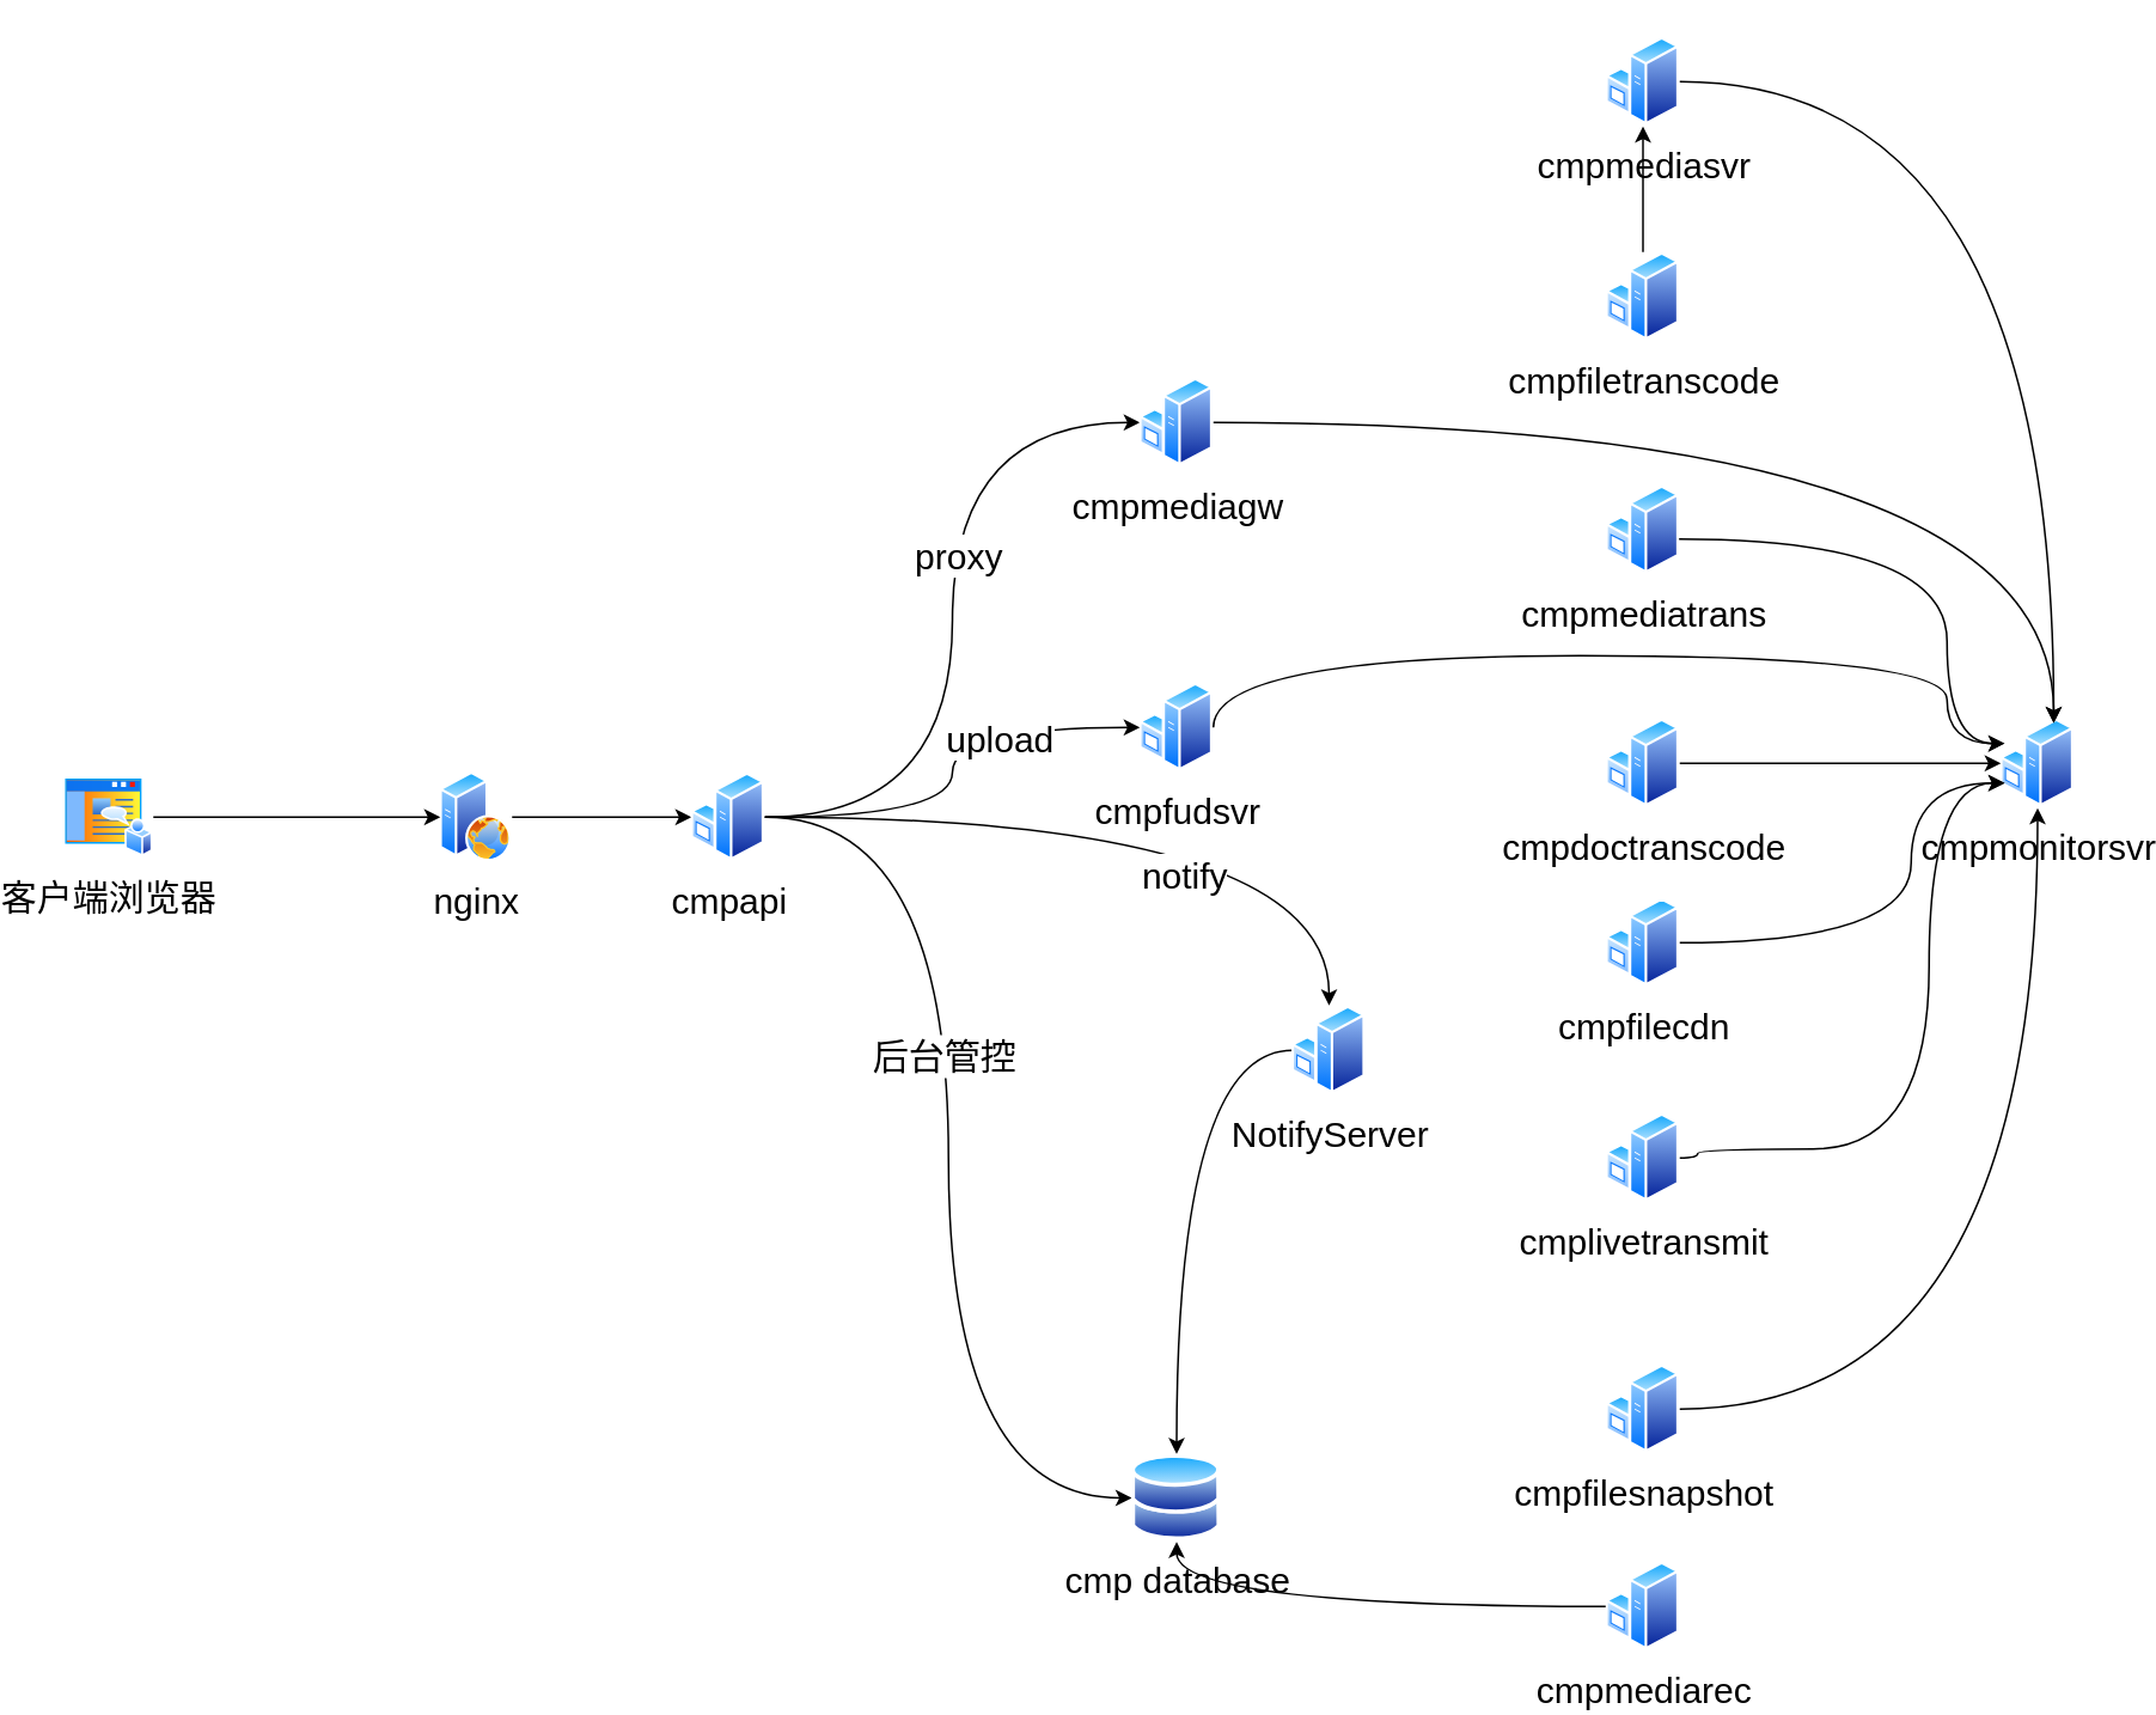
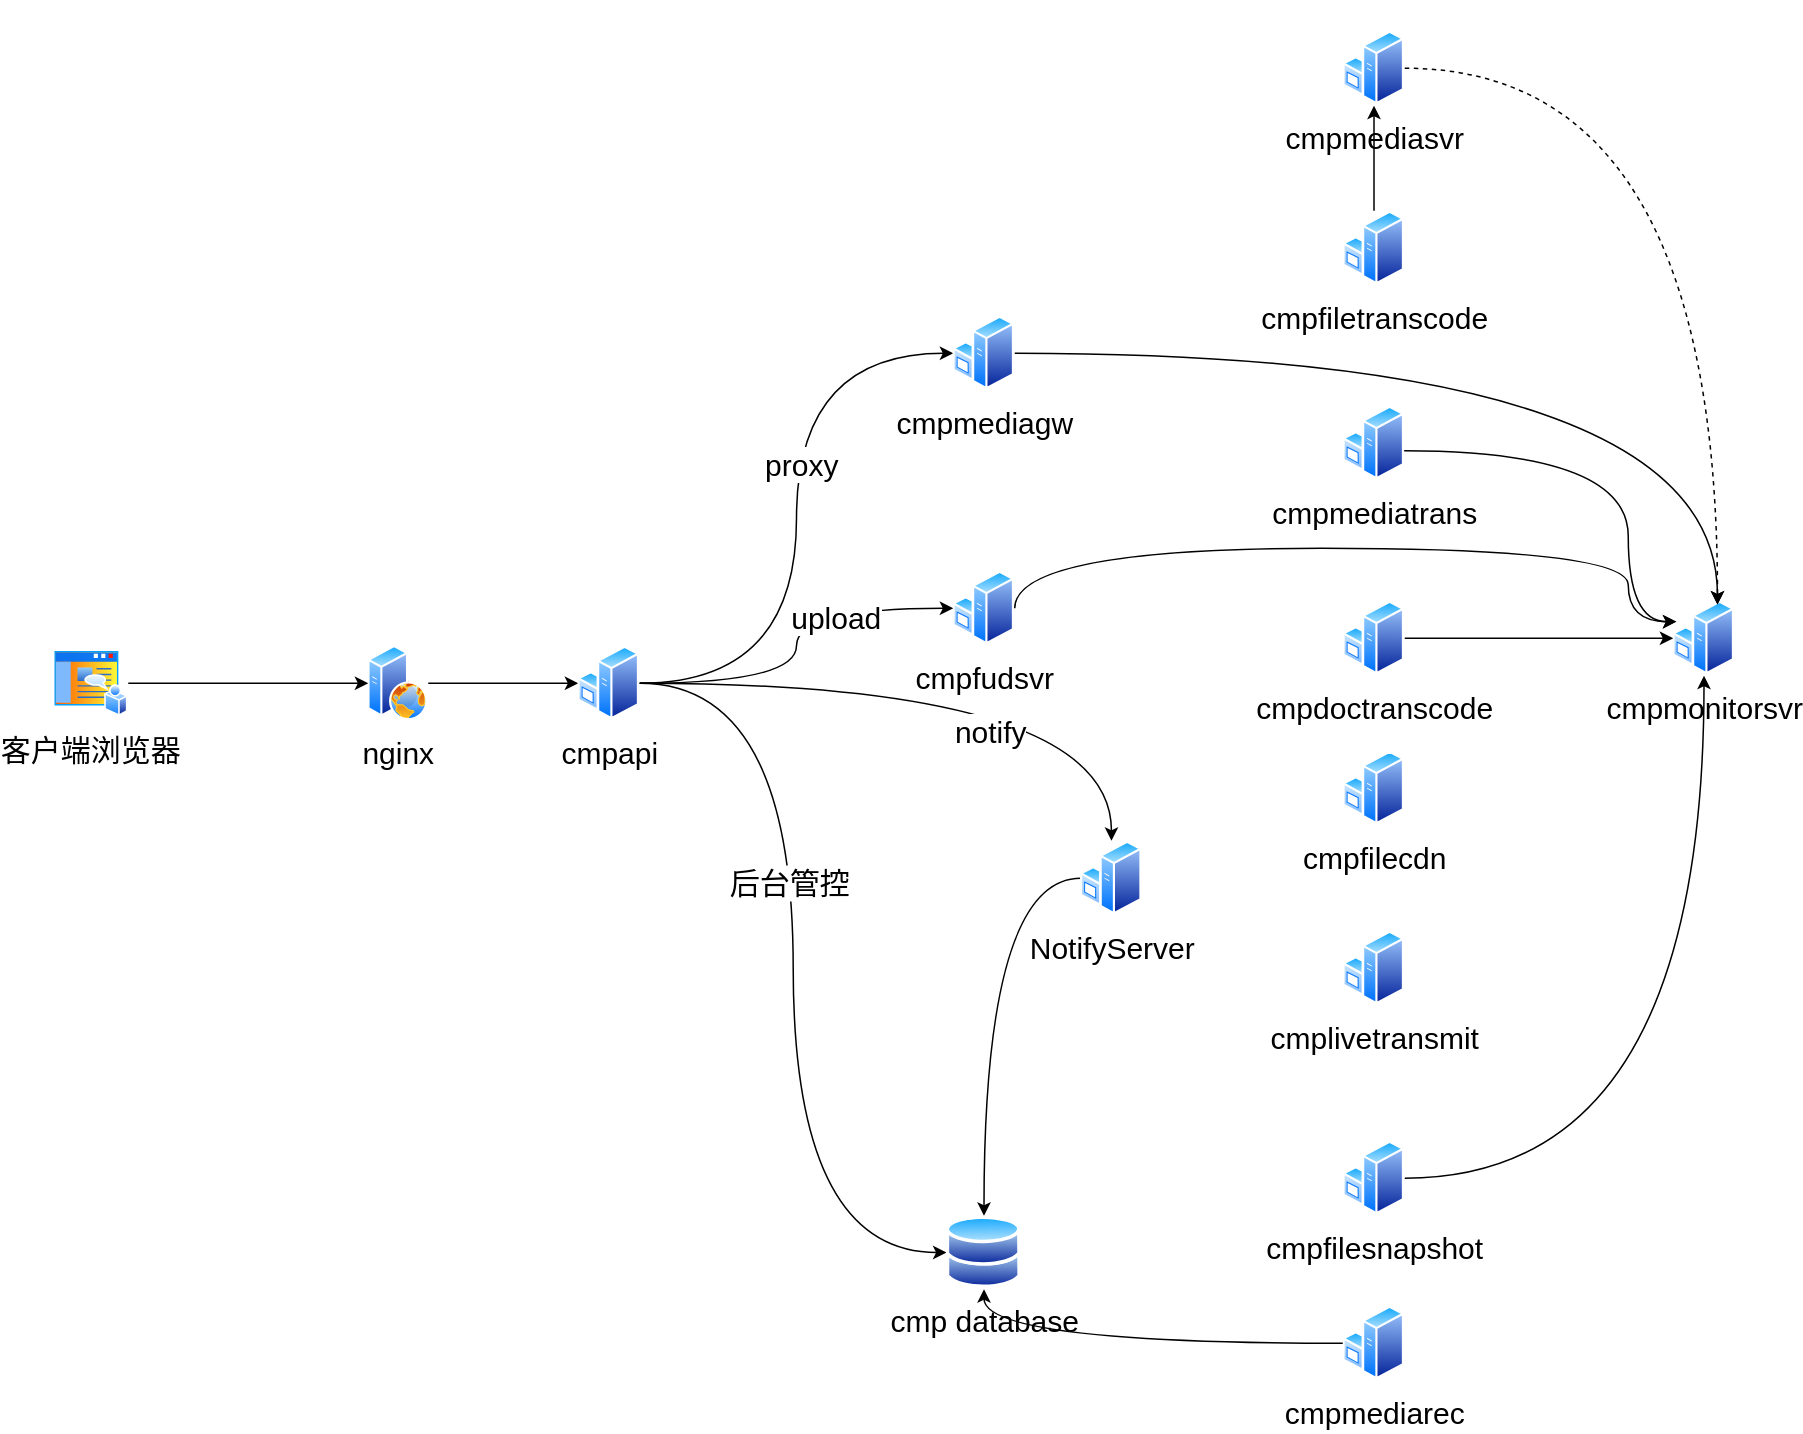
- <mxCell id="9" style="edgeStyle=orthogonalEdgeStyle;curved=1;rounded=0;orthogonalLoop=1;jettySize=auto;html=1;exitX=1;exitY=0.5;exitDx=0;exitDy=0;entryX=0.75;entryY=0;entryDx=0;entryDy=0;fontSize=20;" edge="1" parent="1" source="10" target="6"><mxGeometry relative="1" as="geometry" /></mxCell>
+ <mxCell id="9" style="edgeStyle=orthogonalEdgeStyle;curved=1;rounded=0;orthogonalLoop=1;jettySize=auto;html=1;exitX=1;exitY=0.5;exitDx=0;exitDy=0;entryX=0.75;entryY=0;entryDx=0;entryDy=0;fontSize=20;dashed=1;" edge="1" parent="1" source="10" target="6"><mxGeometry relative="1" as="geometry" /></mxCell>
- <mxCell id="29" style="edgeStyle=orthogonalEdgeStyle;curved=1;rounded=0;orthogonalLoop=1;jettySize=auto;html=1;fontSize=20;entryX=0;entryY=0.75;entryDx=0;entryDy=0;" edge="1" parent="1" source="30" target="6"><mxGeometry relative="1" as="geometry"><mxPoint x="650" y="390" as="targetPoint" /><Array as="points"><mxPoint x="1050" y="525" /><mxPoint x="1050" y="436" /></Array></mxGeometry></mxCell>
- <mxCell id="31" style="edgeStyle=orthogonalEdgeStyle;curved=1;rounded=0;orthogonalLoop=1;jettySize=auto;html=1;entryX=0;entryY=0.75;entryDx=0;entryDy=0;fontSize=20;exitX=1;exitY=0.5;exitDx=0;exitDy=0;" edge="1" parent="1" source="32" target="6"><mxGeometry relative="1" as="geometry"><Array as="points"><mxPoint x="931" y="640" /><mxPoint x="1060" y="640" /><mxPoint x="1060" y="436" /></Array></mxGeometry></mxCell>
